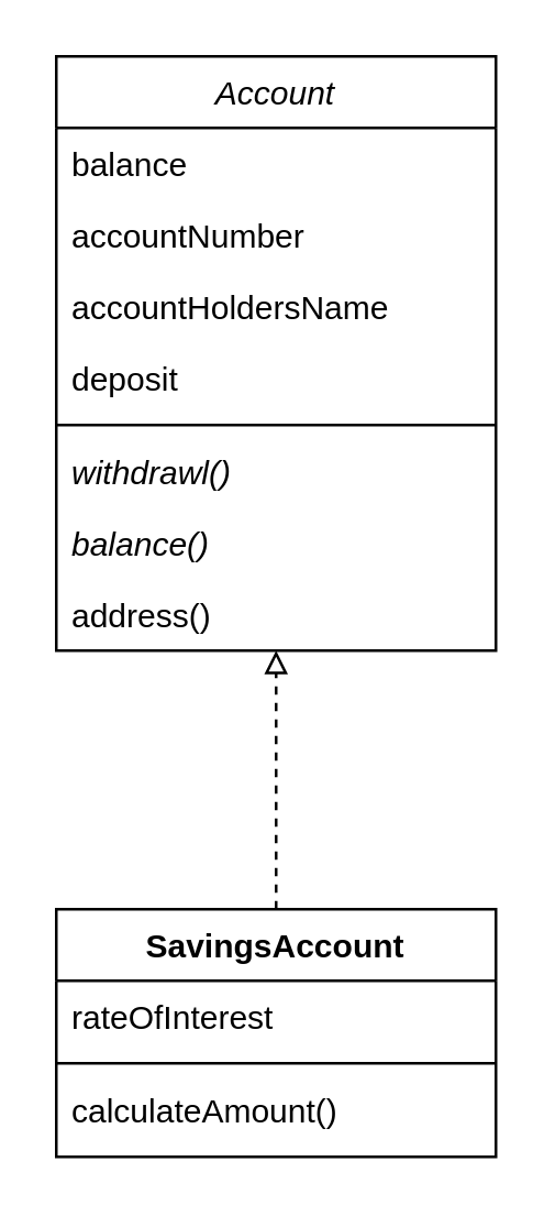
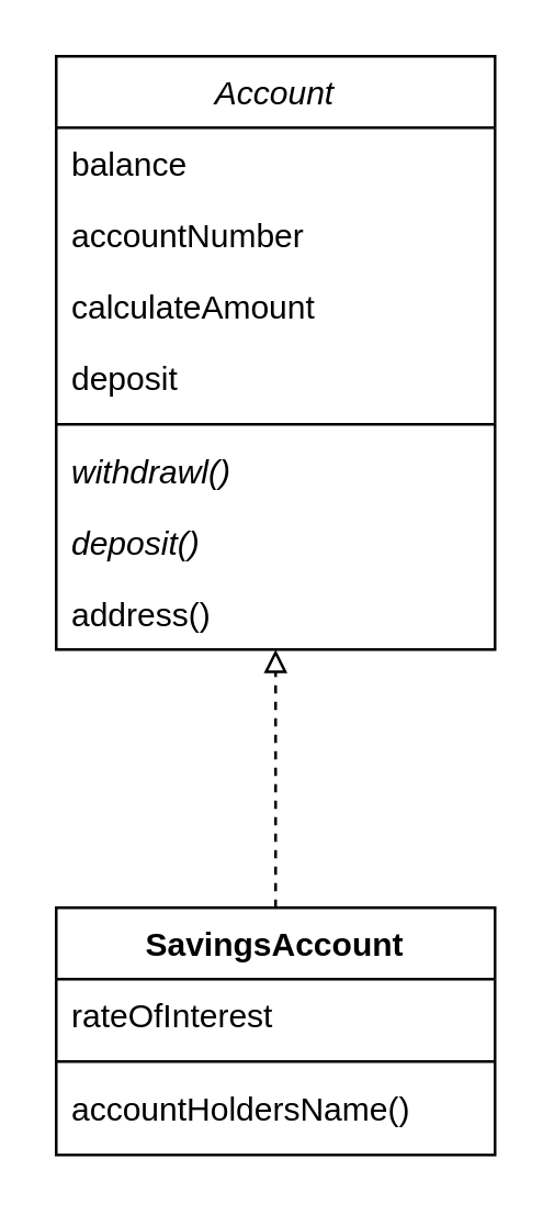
- <mxCell id="6" value="accountHoldersName" style="text;align=left;verticalAlign=top;spacingLeft=4;spacingRight=4;overflow=hidden;rotatable=0;points=[[0,0.5],[1,0.5]];portConstraint=eastwest;rounded=0;shadow=0;html=0;" vertex="1" parent="3"><mxGeometry y="78" width="160" height="26" as="geometry" /></mxCell>
+ <mxCell id="6" value="calculateAmount" style="text;align=left;verticalAlign=top;spacingLeft=4;spacingRight=4;overflow=hidden;rotatable=0;points=[[0,0.5],[1,0.5]];portConstraint=eastwest;rounded=0;shadow=0;html=0;" vertex="1" parent="3"><mxGeometry y="78" width="160" height="26" as="geometry" /></mxCell>
- <mxCell id="10" value="balance()" style="text;strokeColor=none;fillColor=none;align=left;verticalAlign=top;spacingLeft=4;spacingRight=4;overflow=hidden;rotatable=0;points=[[0,0.5],[1,0.5]];portConstraint=eastwest;fontStyle=2" vertex="1" parent="3"><mxGeometry y="164" width="160" height="26" as="geometry" /></mxCell>
+ <mxCell id="10" value="deposit()" style="text;strokeColor=none;fillColor=none;align=left;verticalAlign=top;spacingLeft=4;spacingRight=4;overflow=hidden;rotatable=0;points=[[0,0.5],[1,0.5]];portConstraint=eastwest;fontStyle=2" vertex="1" parent="3"><mxGeometry y="164" width="160" height="26" as="geometry" /></mxCell>
- <mxCell id="15" value="calculateAmount()" style="text;align=left;verticalAlign=top;spacingLeft=4;spacingRight=4;overflow=hidden;rotatable=0;points=[[0,0.5],[1,0.5]];portConstraint=eastwest;" vertex="1" parent="12"><mxGeometry y="60" width="160" height="26" as="geometry" /></mxCell>
+ <mxCell id="15" value="accountHoldersName()" style="text;align=left;verticalAlign=top;spacingLeft=4;spacingRight=4;overflow=hidden;rotatable=0;points=[[0,0.5],[1,0.5]];portConstraint=eastwest;" vertex="1" parent="12"><mxGeometry y="60" width="160" height="26" as="geometry" /></mxCell>
